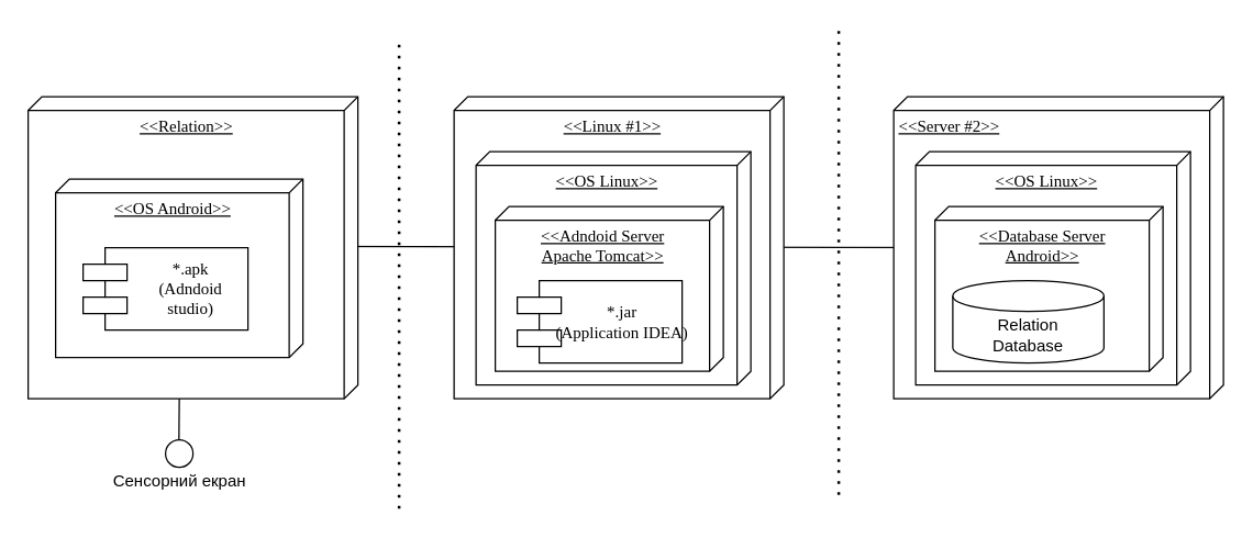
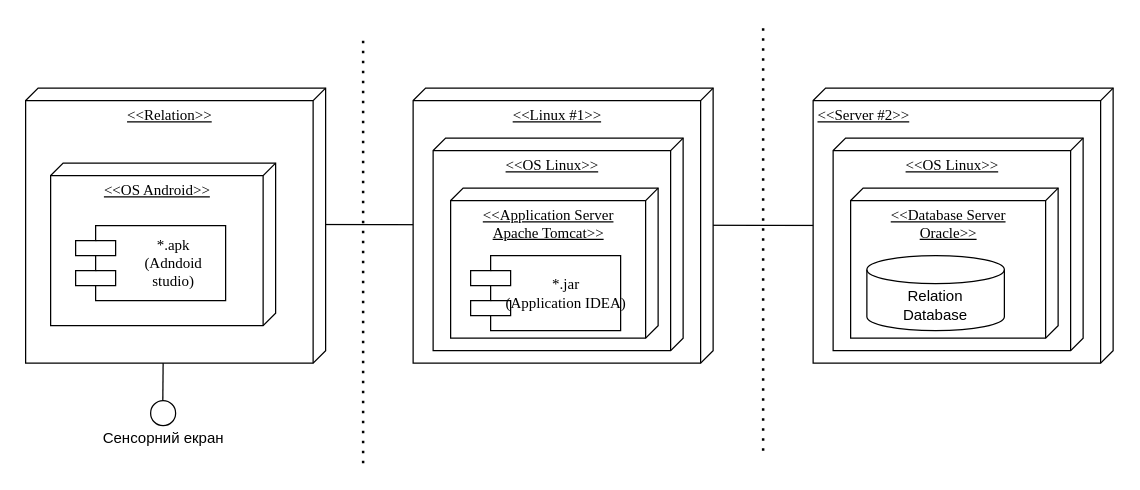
- <mxCell id="11" value="&amp;lt;&amp;lt;Adndoid Server&lt;br&gt;Apache Tomcat&amp;gt;&amp;gt;" style="verticalAlign=top;align=center;spacingTop=8;spacingLeft=2;spacingRight=12;shape=cube;size=10;direction=south;fontStyle=4;html=1;rounded=0;shadow=0;comic=0;labelBackgroundColor=none;strokeWidth=1;fontFamily=Verdana;fontSize=12" parent="1" vertex="1"><mxGeometry x="360" y="150" width="166" height="120" as="geometry" /></mxCell>
+ <mxCell id="11" value="&amp;lt;&amp;lt;Application Server&lt;br&gt;Apache Tomcat&amp;gt;&amp;gt;" style="verticalAlign=top;align=center;spacingTop=8;spacingLeft=2;spacingRight=12;shape=cube;size=10;direction=south;fontStyle=4;html=1;rounded=0;shadow=0;comic=0;labelBackgroundColor=none;strokeWidth=1;fontFamily=Verdana;fontSize=12" parent="1" vertex="1"><mxGeometry x="360" y="150" width="166" height="120" as="geometry" /></mxCell>
- <mxCell id="15" value="&amp;lt;&amp;lt;Database Server&lt;br&gt;Android&amp;gt;&amp;gt;" style="verticalAlign=top;align=center;spacingTop=8;spacingLeft=2;spacingRight=12;shape=cube;size=10;direction=south;fontStyle=4;html=1;rounded=0;shadow=0;comic=0;labelBackgroundColor=none;strokeWidth=1;fontFamily=Verdana;fontSize=12" parent="1" vertex="1"><mxGeometry x="680" y="150" width="166" height="120" as="geometry" /></mxCell>
+ <mxCell id="15" value="&amp;lt;&amp;lt;Database Server&lt;br&gt;Oracle&amp;gt;&amp;gt;" style="verticalAlign=top;align=center;spacingTop=8;spacingLeft=2;spacingRight=12;shape=cube;size=10;direction=south;fontStyle=4;html=1;rounded=0;shadow=0;comic=0;labelBackgroundColor=none;strokeWidth=1;fontFamily=Verdana;fontSize=12" parent="1" vertex="1"><mxGeometry x="680" y="150" width="166" height="120" as="geometry" /></mxCell>
